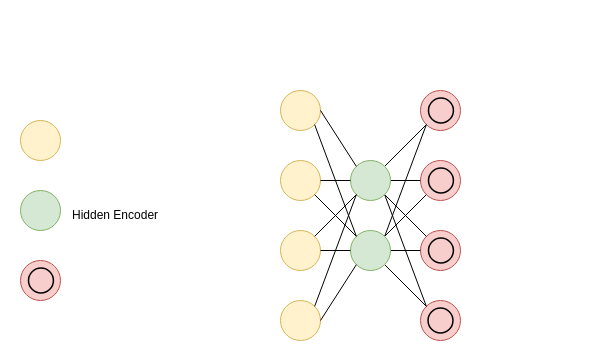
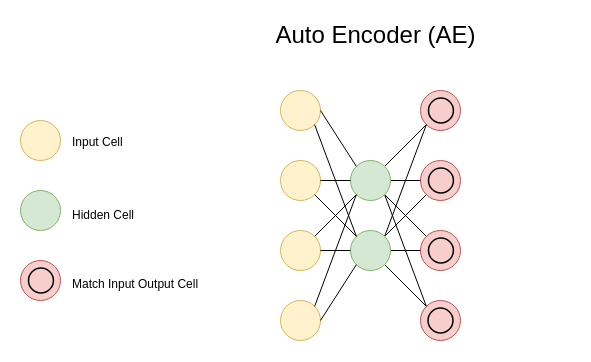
+ <mxCell id="2" value="&lt;font style=&quot;font-size: 24px;&quot;&gt;Auto Encoder (AE)&lt;/font&gt;" style="text;html=1;strokeColor=none;fillColor=none;align=center;verticalAlign=middle;whiteSpace=wrap;rounded=0;shadow=1;strokeWidth=1.5;" parent="1" vertex="1"><mxGeometry x="182" y="20" width="387" height="30" as="geometry" /></mxCell>
+ <mxCell id="48" value="&lt;font style=&quot;font-size: 12px;&quot;&gt;Input Cell&lt;/font&gt;" style="text;html=1;strokeColor=none;fillColor=none;align=left;verticalAlign=middle;whiteSpace=wrap;rounded=0;shadow=1;strokeWidth=1.5;fontSize=24;" parent="39" vertex="1"><mxGeometry x="50" y="3" width="130" height="30" as="geometry" /></mxCell>
- <mxCell id="47" value="&lt;font style=&quot;font-size: 12px;&quot;&gt;Hidden Encoder&lt;/font&gt;" style="text;html=1;strokeColor=none;fillColor=none;align=left;verticalAlign=middle;whiteSpace=wrap;rounded=0;shadow=1;strokeWidth=1.5;fontSize=24;" parent="39" vertex="1"><mxGeometry x="50" y="76" width="130" height="30" as="geometry" /></mxCell>
+ <mxCell id="47" value="&lt;font style=&quot;font-size: 12px;&quot;&gt;Hidden Cell&lt;/font&gt;" style="text;html=1;strokeColor=none;fillColor=none;align=left;verticalAlign=middle;whiteSpace=wrap;rounded=0;shadow=1;strokeWidth=1.5;fontSize=24;" parent="39" vertex="1"><mxGeometry x="50" y="76" width="130" height="30" as="geometry" /></mxCell>
+ <mxCell id="43" value="&lt;font style=&quot;font-size: 12px;&quot;&gt;Match Input Output Cell&lt;/font&gt;" style="text;html=1;strokeColor=none;fillColor=none;align=left;verticalAlign=middle;whiteSpace=wrap;rounded=0;shadow=1;strokeWidth=1.5;fontSize=24;" parent="39" vertex="1"><mxGeometry x="50" y="145" width="130" height="30" as="geometry" /></mxCell>
